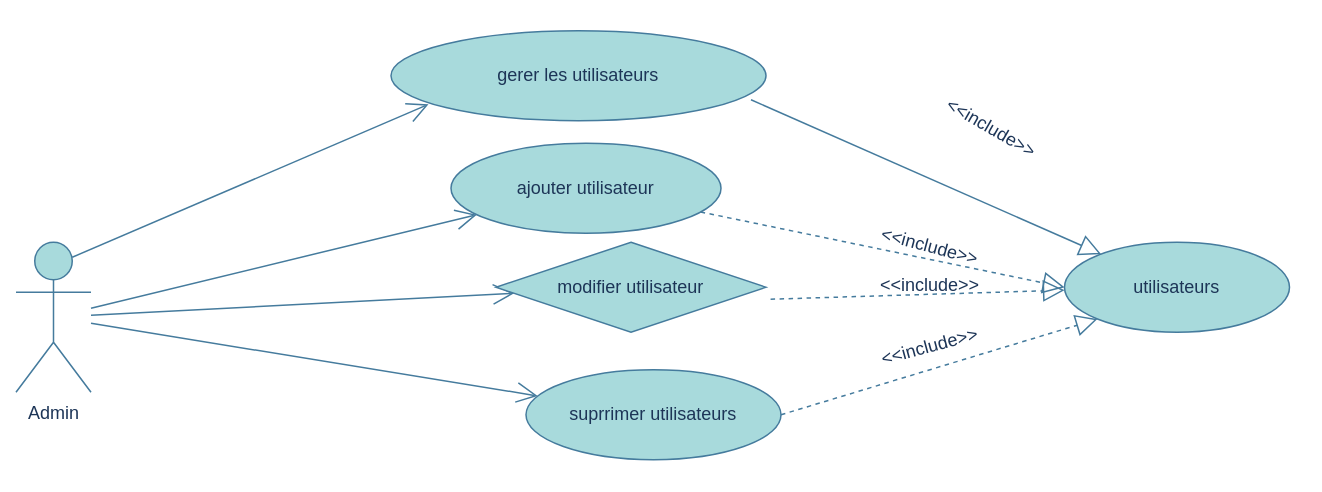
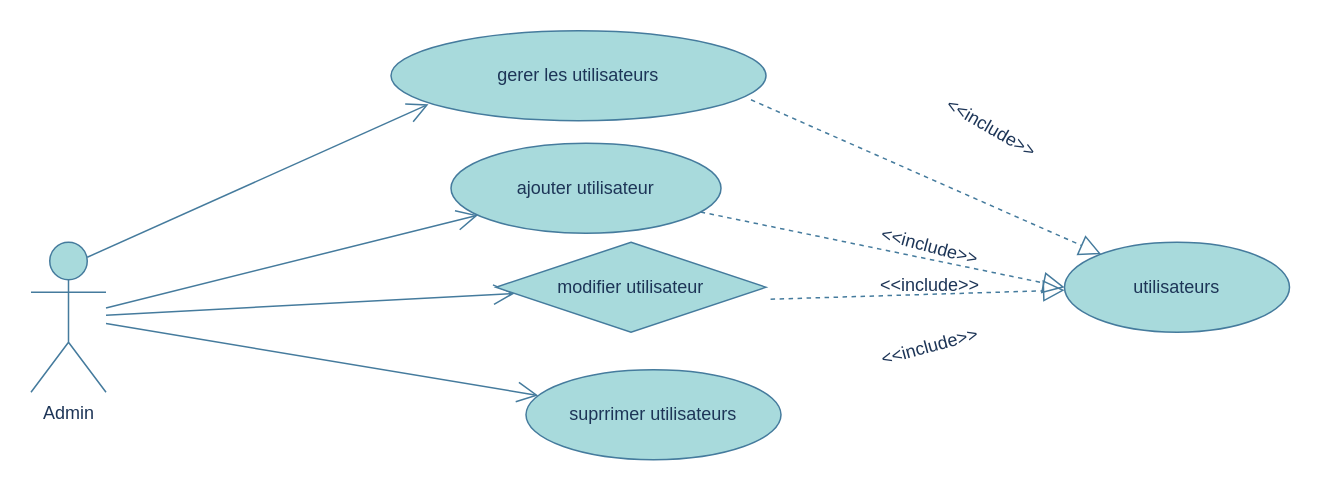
- <mxCell id="4" value="" style="endArrow=block;dashed=0;endFill=0;endSize=12;html=1;rounded=0;exitX=0.96;exitY=0.767;exitDx=0;exitDy=0;labelBackgroundColor=#F1FAEE;strokeColor=#457B9D;fontColor=#1D3557;exitPerimeter=0;" edge="1" parent="1" source="11" target="3"><mxGeometry width="160" relative="1" as="geometry"><mxPoint x="570" y="161" as="sourcePoint" /><mxPoint x="579" y="271" as="targetPoint" /></mxGeometry></mxCell>
+ <mxCell id="4" value="" style="endArrow=block;dashed=1;endFill=0;endSize=12;html=1;rounded=0;exitX=0.96;exitY=0.767;exitDx=0;exitDy=0;labelBackgroundColor=#F1FAEE;strokeColor=#457B9D;fontColor=#1D3557;exitPerimeter=0;" edge="1" parent="1" source="11" target="3"><mxGeometry width="160" relative="1" as="geometry"><mxPoint x="570" y="161" as="sourcePoint" /><mxPoint x="579" y="271" as="targetPoint" /></mxGeometry></mxCell>
- <mxCell id="2" value="Admin" style="shape=umlActor;verticalLabelPosition=bottom;verticalAlign=top;html=1;outlineConnect=0;fillColor=#A8DADC;strokeColor=#457B9D;fontColor=#1D3557;" vertex="1" parent="1"><mxGeometry x="10" y="161" width="50" height="100" as="geometry" /></mxCell>
+ <mxCell id="2" value="Admin" style="shape=umlActor;verticalLabelPosition=bottom;verticalAlign=top;html=1;outlineConnect=0;fillColor=#A8DADC;strokeColor=#457B9D;fontColor=#1D3557;" vertex="1" parent="1"><mxGeometry y="161" width="50" height="100" as="geometry" x="20" /></mxCell>
- <mxCell id="7" value="" style="endArrow=block;dashed=1;endFill=0;endSize=12;html=1;rounded=0;exitX=1;exitY=0.5;exitDx=0;exitDy=0;entryX=0;entryY=1;entryDx=0;entryDy=0;labelBackgroundColor=#F1FAEE;strokeColor=#457B9D;fontColor=#1D3557;" edge="1" parent="1" source="19" target="3"><mxGeometry width="160" relative="1" as="geometry"><mxPoint x="560" y="356" as="sourcePoint" /><mxPoint x="762.186" y="199.31" as="targetPoint" /></mxGeometry></mxCell>
